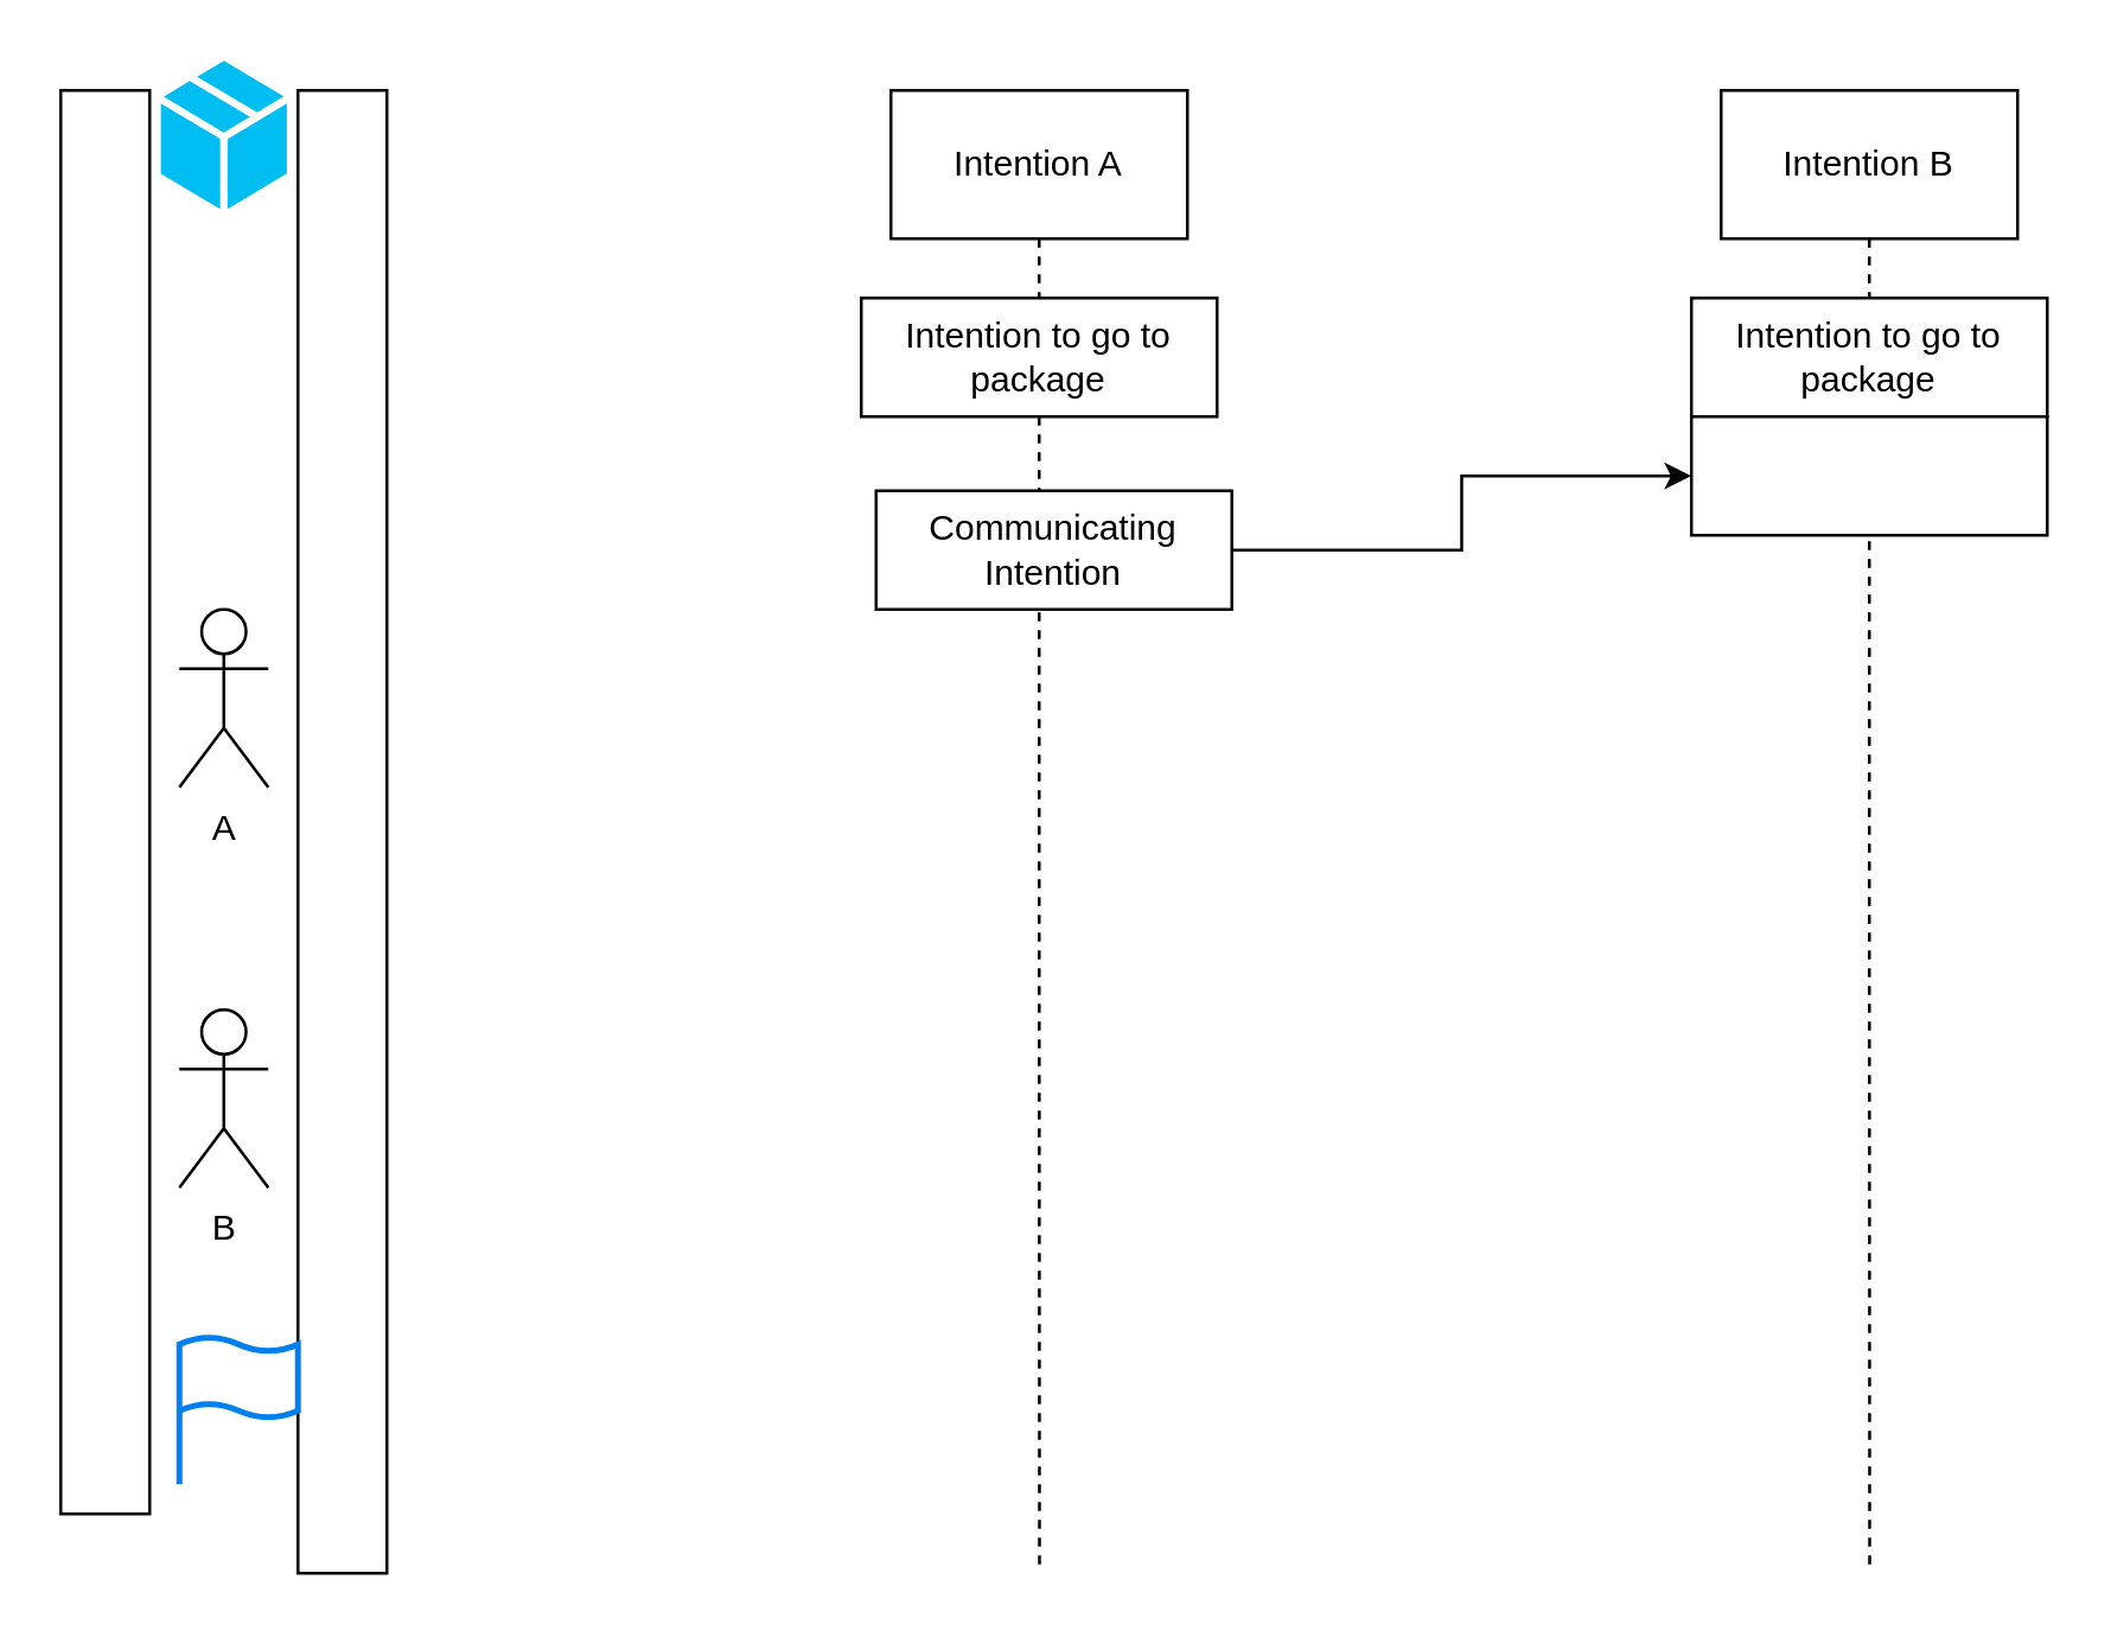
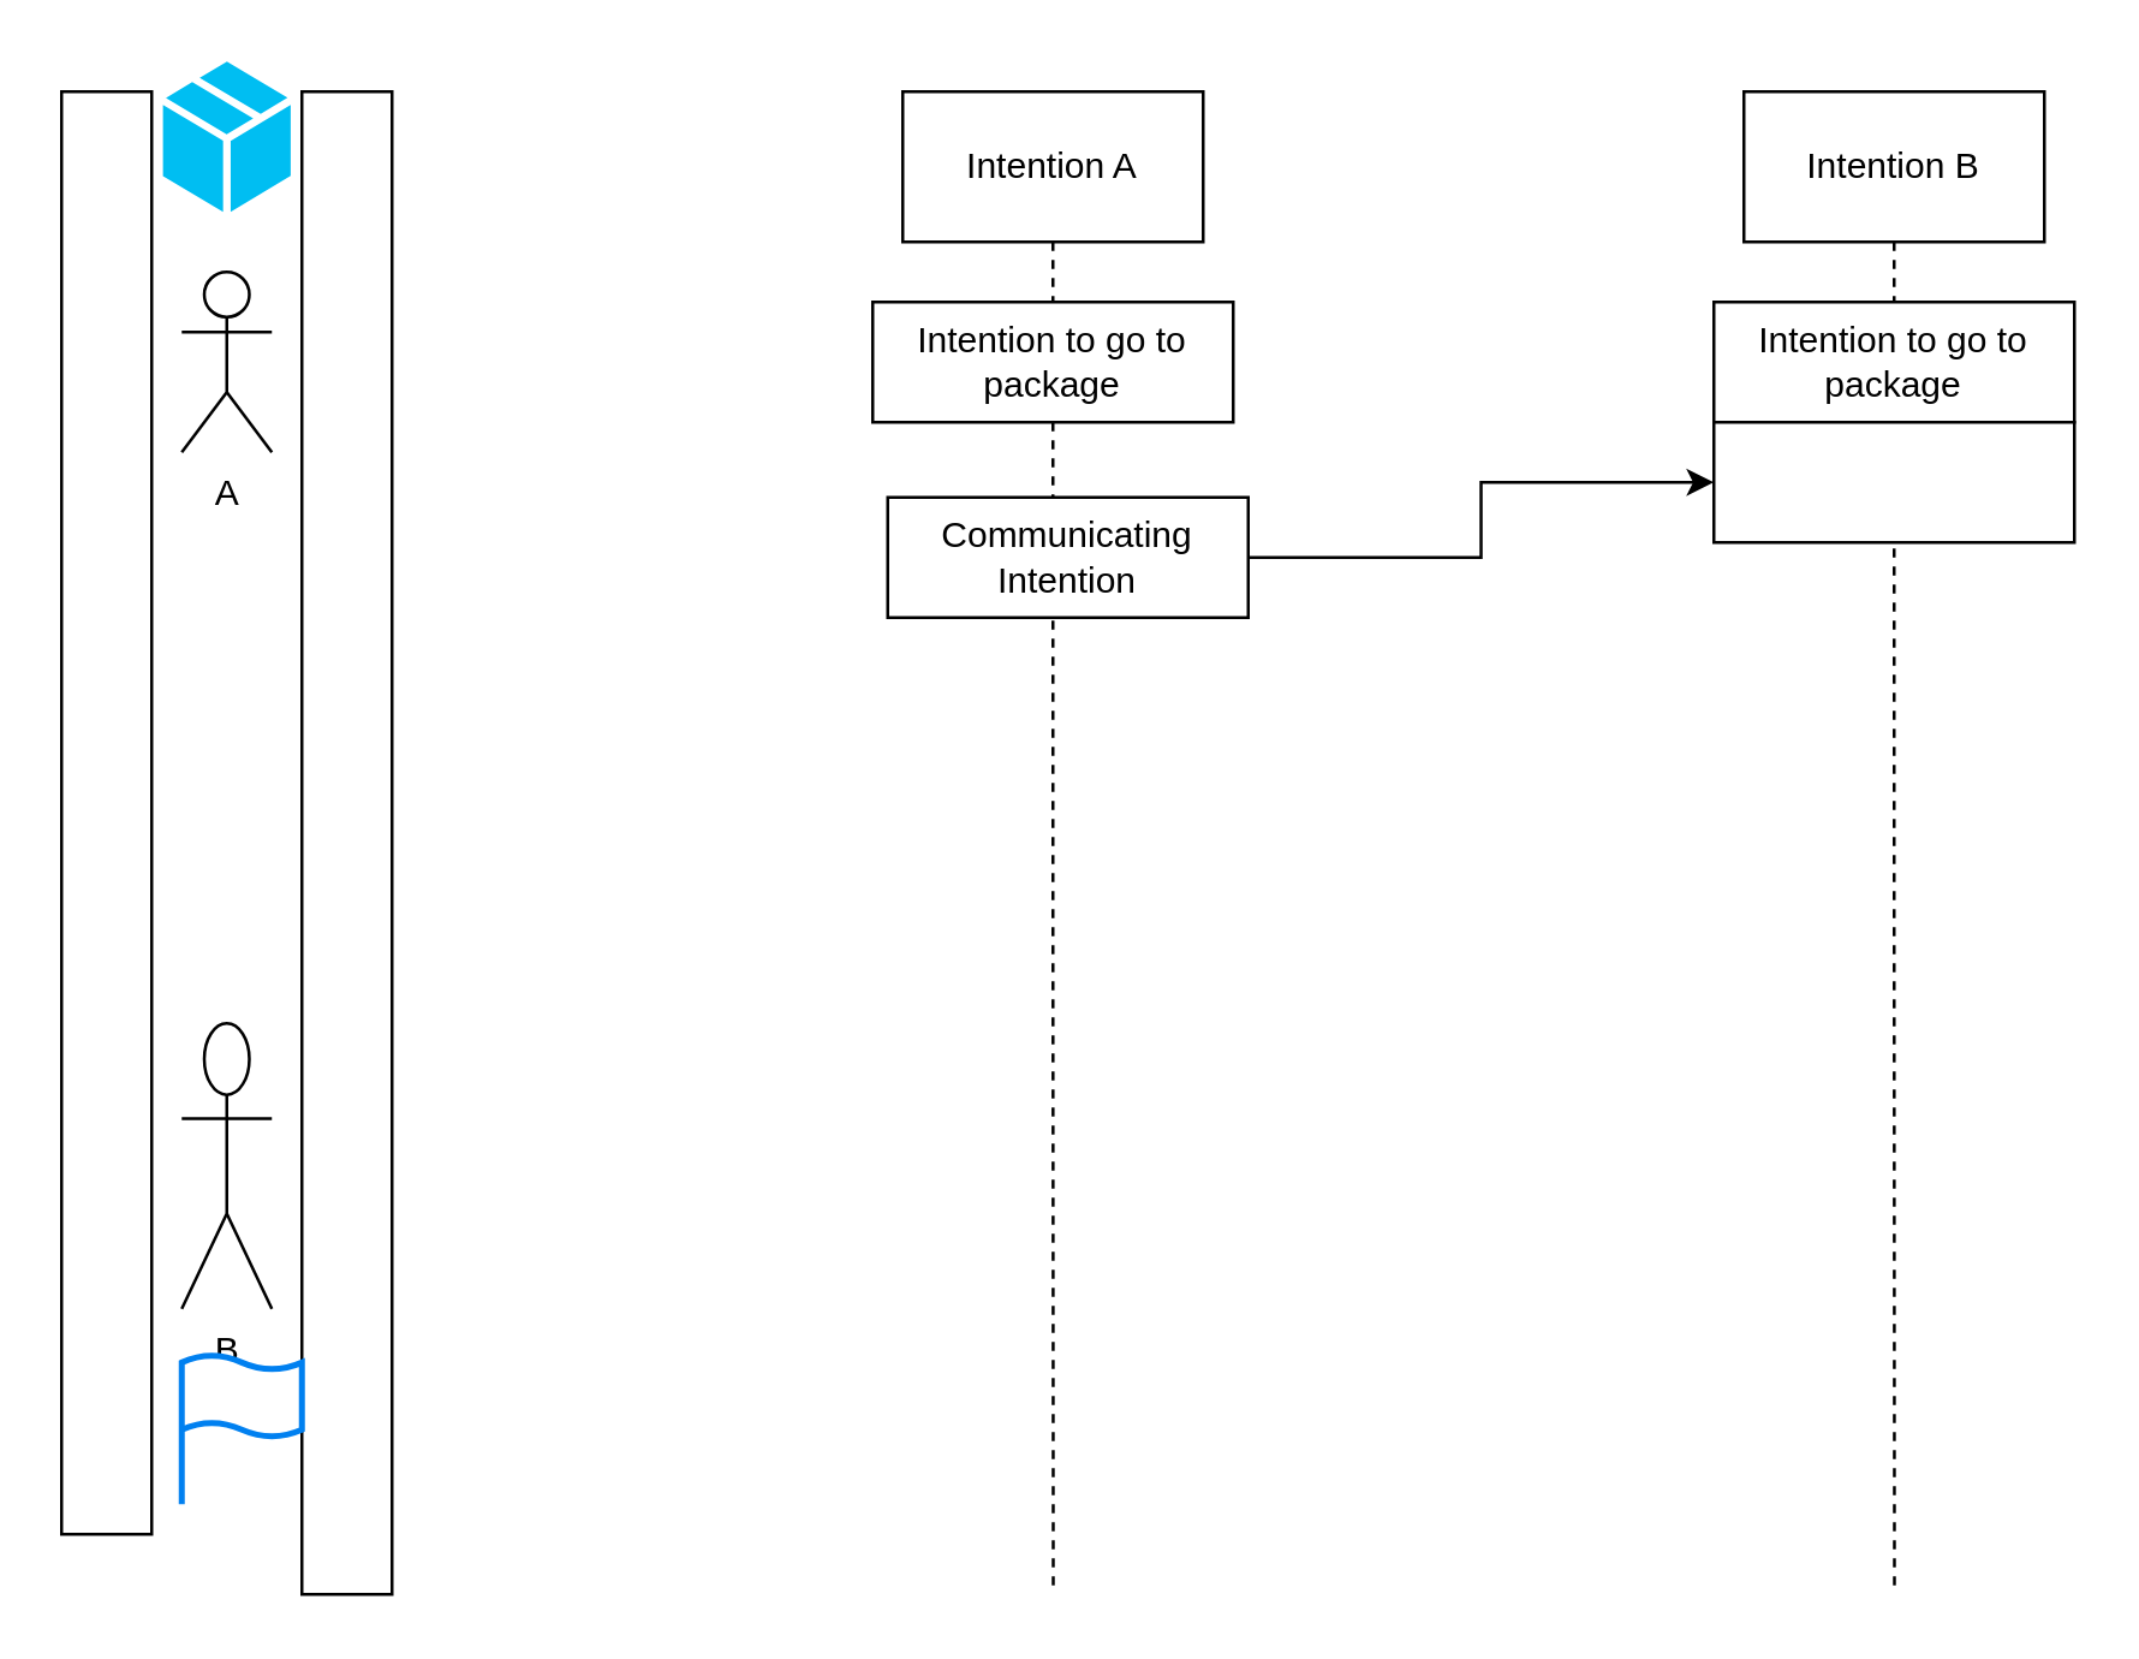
- <mxCell id="4" value="A" style="shape=umlActor;verticalLabelPosition=bottom;verticalAlign=top;html=1;outlineConnect=0;" parent="1" vertex="1"><mxGeometry x="60" y="205" width="30" height="60" as="geometry" /></mxCell>
+ <mxCell id="4" value="A" style="shape=umlActor;verticalLabelPosition=bottom;verticalAlign=top;html=1;outlineConnect=0;" parent="1" vertex="1"><mxGeometry x="60" y="90" width="30" height="60" as="geometry" /></mxCell>
- <mxCell id="5" value="B" style="shape=umlActor;verticalLabelPosition=bottom;verticalAlign=top;html=1;outlineConnect=0;" parent="1" vertex="1"><mxGeometry x="60" y="340" width="30" height="60" as="geometry" /></mxCell>
+ <mxCell id="5" value="B" style="shape=umlActor;verticalLabelPosition=bottom;verticalAlign=top;html=1;outlineConnect=0;" parent="1" vertex="1"><mxGeometry x="60" y="340" width="30" height="95" as="geometry" /></mxCell>
